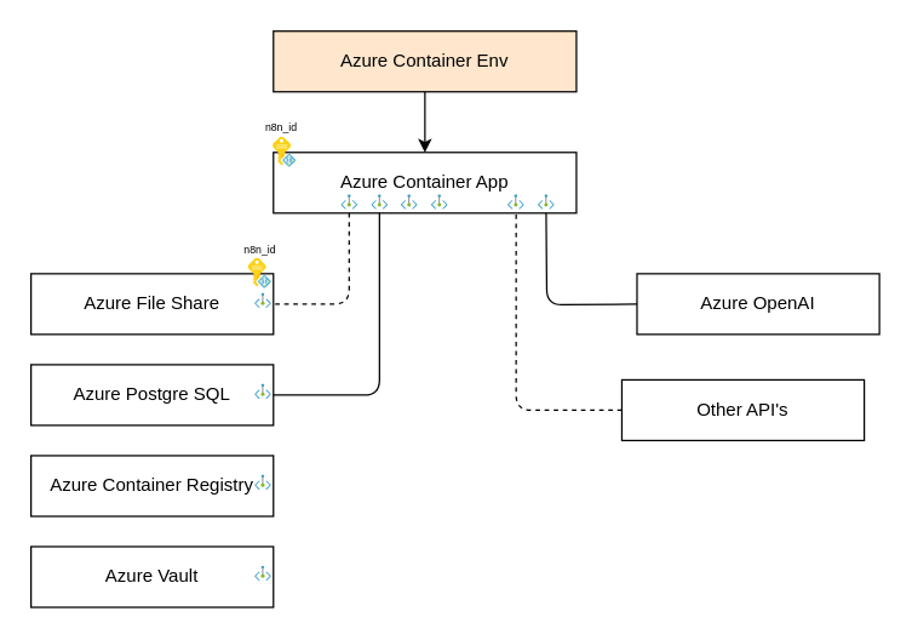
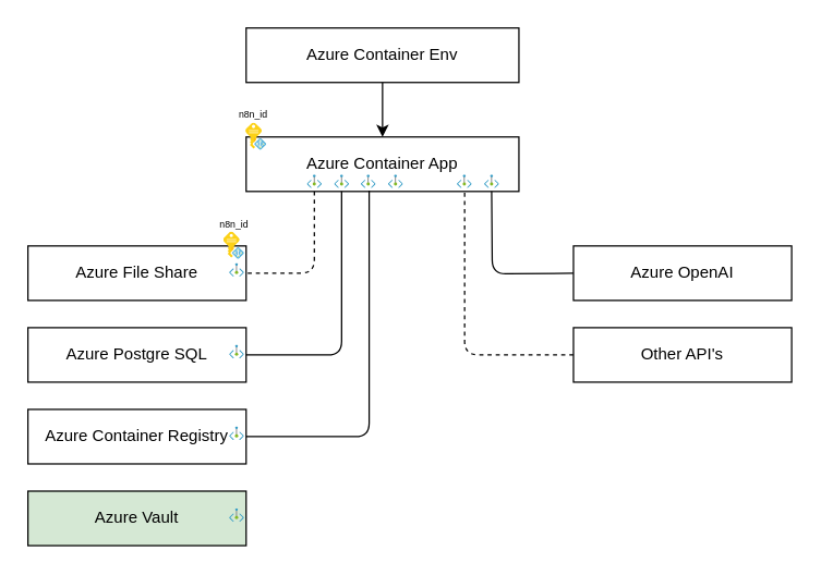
- <mxCell id="15" value="&lt;span style=&quot;color: rgb(0, 0, 0);&quot;&gt;Azure Container Env&lt;/span&gt;" style="rounded=0;whiteSpace=wrap;html=1;fillColor=#ffe6cc;" vertex="1" parent="1"><mxGeometry x="180" y="20" width="200" height="40" as="geometry" /></mxCell>
+ <mxCell id="15" value="&lt;span style=&quot;color: rgb(0, 0, 0);&quot;&gt;Azure Container Env&lt;/span&gt;" style="rounded=0;whiteSpace=wrap;html=1;" vertex="1" parent="1"><mxGeometry x="180" y="20" width="200" height="40" as="geometry" /></mxCell>
- <mxCell id="13" value="Other API's" style="rounded=0;whiteSpace=wrap;html=1;" parent="1" vertex="1"><mxGeometry x="410" y="250" width="160" height="40" as="geometry" /></mxCell>
+ <mxCell id="13" value="Other API's" style="rounded=0;whiteSpace=wrap;html=1;" parent="1" vertex="1"><mxGeometry x="420" y="240" width="160" height="40" as="geometry" /></mxCell>
+ <mxCell id="6" style="edgeStyle=orthogonalEdgeStyle;html=1;exitX=1;exitY=0.5;exitDx=0;exitDy=0;endArrow=none;endFill=0;entryX=0.451;entryY=0.985;entryDx=0;entryDy=0;entryPerimeter=0;" parent="1" source="7" target="3" edge="1"><mxGeometry relative="1" as="geometry"><mxPoint x="291" y="140" as="targetPoint" /><Array as="points"><mxPoint x="270" y="320" /><mxPoint x="270" y="139" /></Array></mxGeometry></mxCell>
- <mxCell id="8" value="Azure Vault" style="rounded=0;whiteSpace=wrap;html=1;" parent="1" vertex="1"><mxGeometry x="20" y="360" width="160" height="40" as="geometry" /></mxCell>
+ <mxCell id="8" value="Azure Vault" style="rounded=0;whiteSpace=wrap;html=1;fillColor=#d5e8d4;" parent="1" vertex="1"><mxGeometry x="20" y="360" width="160" height="40" as="geometry" /></mxCell>
